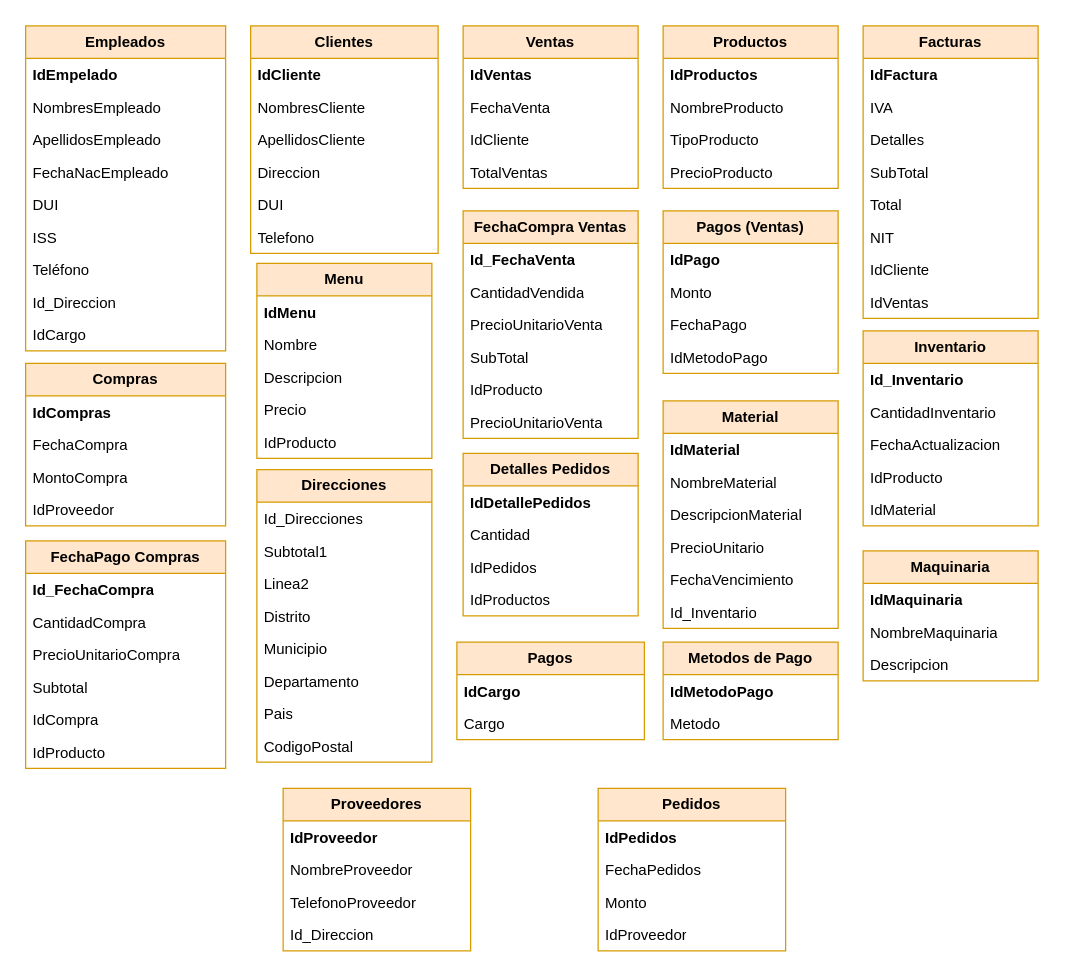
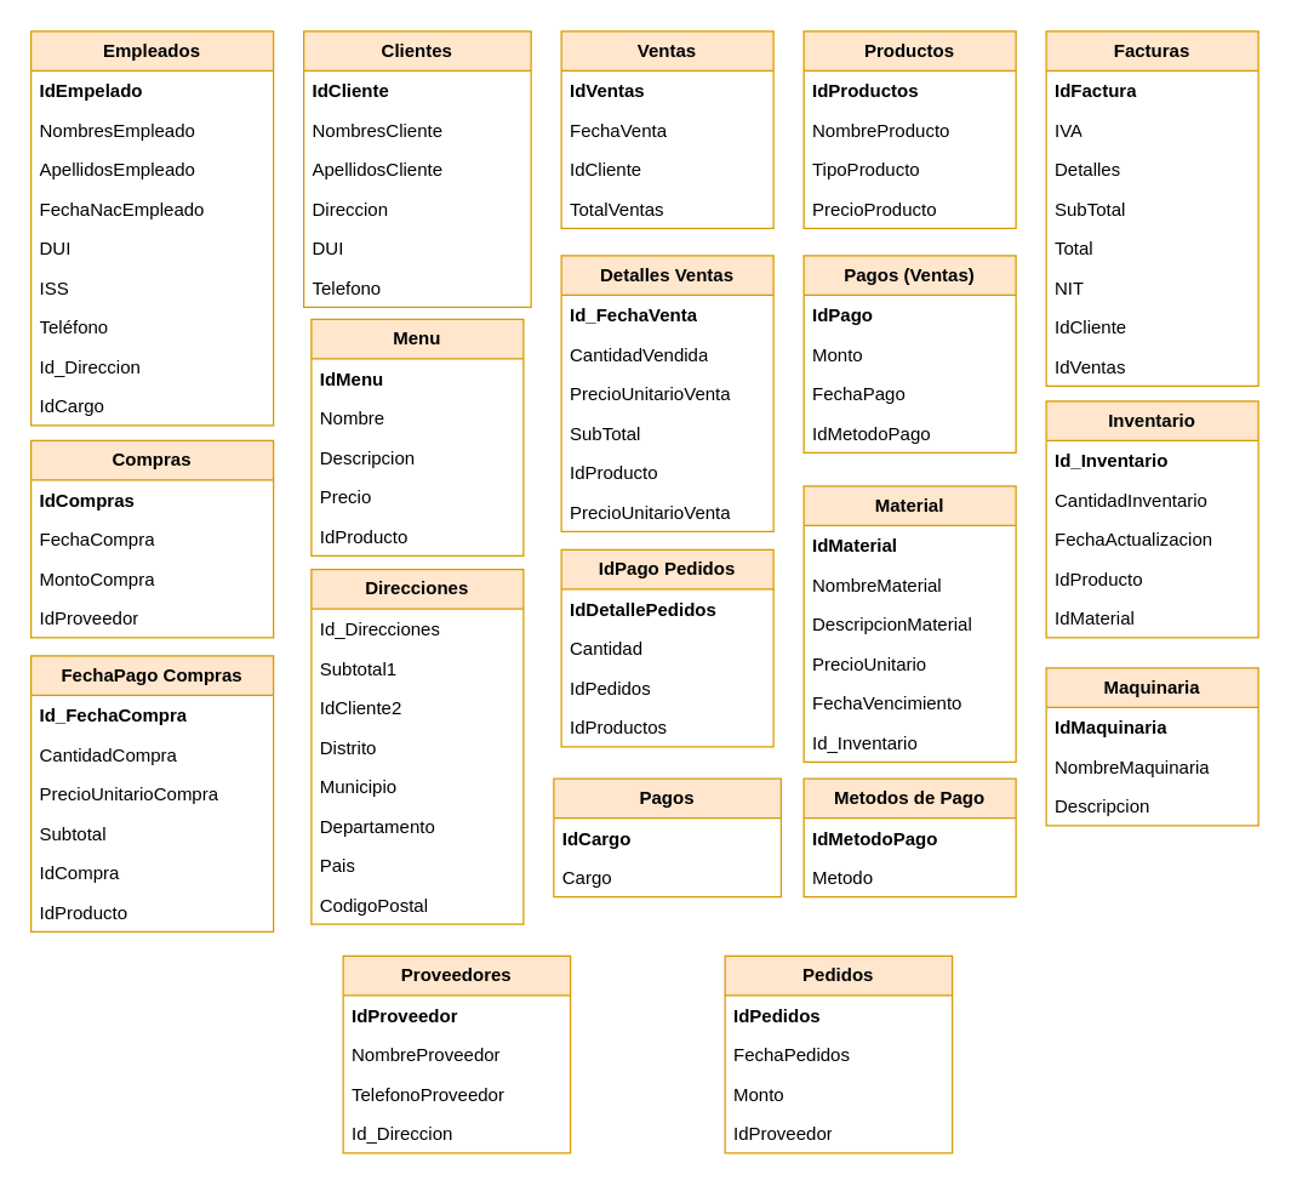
- <mxCell id="27" value="&lt;b&gt;FechaCompra Ventas&lt;/b&gt;" style="swimlane;fontStyle=0;childLayout=stackLayout;horizontal=1;startSize=26;fillColor=#ffe6cc;horizontalStack=0;resizeParent=1;resizeParentMax=0;resizeLast=0;collapsible=1;marginBottom=0;whiteSpace=wrap;html=1;strokeColor=#d79b00;" vertex="1" parent="1"><mxGeometry x="370" y="168" width="140" height="182" as="geometry" /></mxCell>
+ <mxCell id="27" value="&lt;b&gt;Detalles Ventas&lt;/b&gt;" style="swimlane;fontStyle=0;childLayout=stackLayout;horizontal=1;startSize=26;fillColor=#ffe6cc;horizontalStack=0;resizeParent=1;resizeParentMax=0;resizeLast=0;collapsible=1;marginBottom=0;whiteSpace=wrap;html=1;strokeColor=#d79b00;" vertex="1" parent="1"><mxGeometry x="370" y="168" width="140" height="182" as="geometry" /></mxCell>
- <mxCell id="78" value="&lt;b&gt;Detalles Pedidos&lt;/b&gt;" style="swimlane;fontStyle=0;childLayout=stackLayout;horizontal=1;startSize=26;fillColor=#ffe6cc;horizontalStack=0;resizeParent=1;resizeParentMax=0;resizeLast=0;collapsible=1;marginBottom=0;whiteSpace=wrap;html=1;strokeColor=#d79b00;" vertex="1" parent="1"><mxGeometry x="370" y="362" width="140" height="130" as="geometry" /></mxCell>
+ <mxCell id="78" value="&lt;b&gt;IdPago Pedidos&lt;/b&gt;" style="swimlane;fontStyle=0;childLayout=stackLayout;horizontal=1;startSize=26;fillColor=#ffe6cc;horizontalStack=0;resizeParent=1;resizeParentMax=0;resizeLast=0;collapsible=1;marginBottom=0;whiteSpace=wrap;html=1;strokeColor=#d79b00;" vertex="1" parent="1"><mxGeometry x="370" y="362" width="140" height="130" as="geometry" /></mxCell>
- <mxCell id="109" value="Linea2" style="text;strokeColor=none;fillColor=none;align=left;verticalAlign=top;spacingLeft=4;spacingRight=4;overflow=hidden;rotatable=0;points=[[0,0.5],[1,0.5]];portConstraint=eastwest;whiteSpace=wrap;html=1;" vertex="1" parent="106"><mxGeometry y="78" width="140" height="26" as="geometry" /></mxCell>
+ <mxCell id="109" value="IdCliente2" style="text;strokeColor=none;fillColor=none;align=left;verticalAlign=top;spacingLeft=4;spacingRight=4;overflow=hidden;rotatable=0;points=[[0,0.5],[1,0.5]];portConstraint=eastwest;whiteSpace=wrap;html=1;" vertex="1" parent="106"><mxGeometry y="78" width="140" height="26" as="geometry" /></mxCell>
